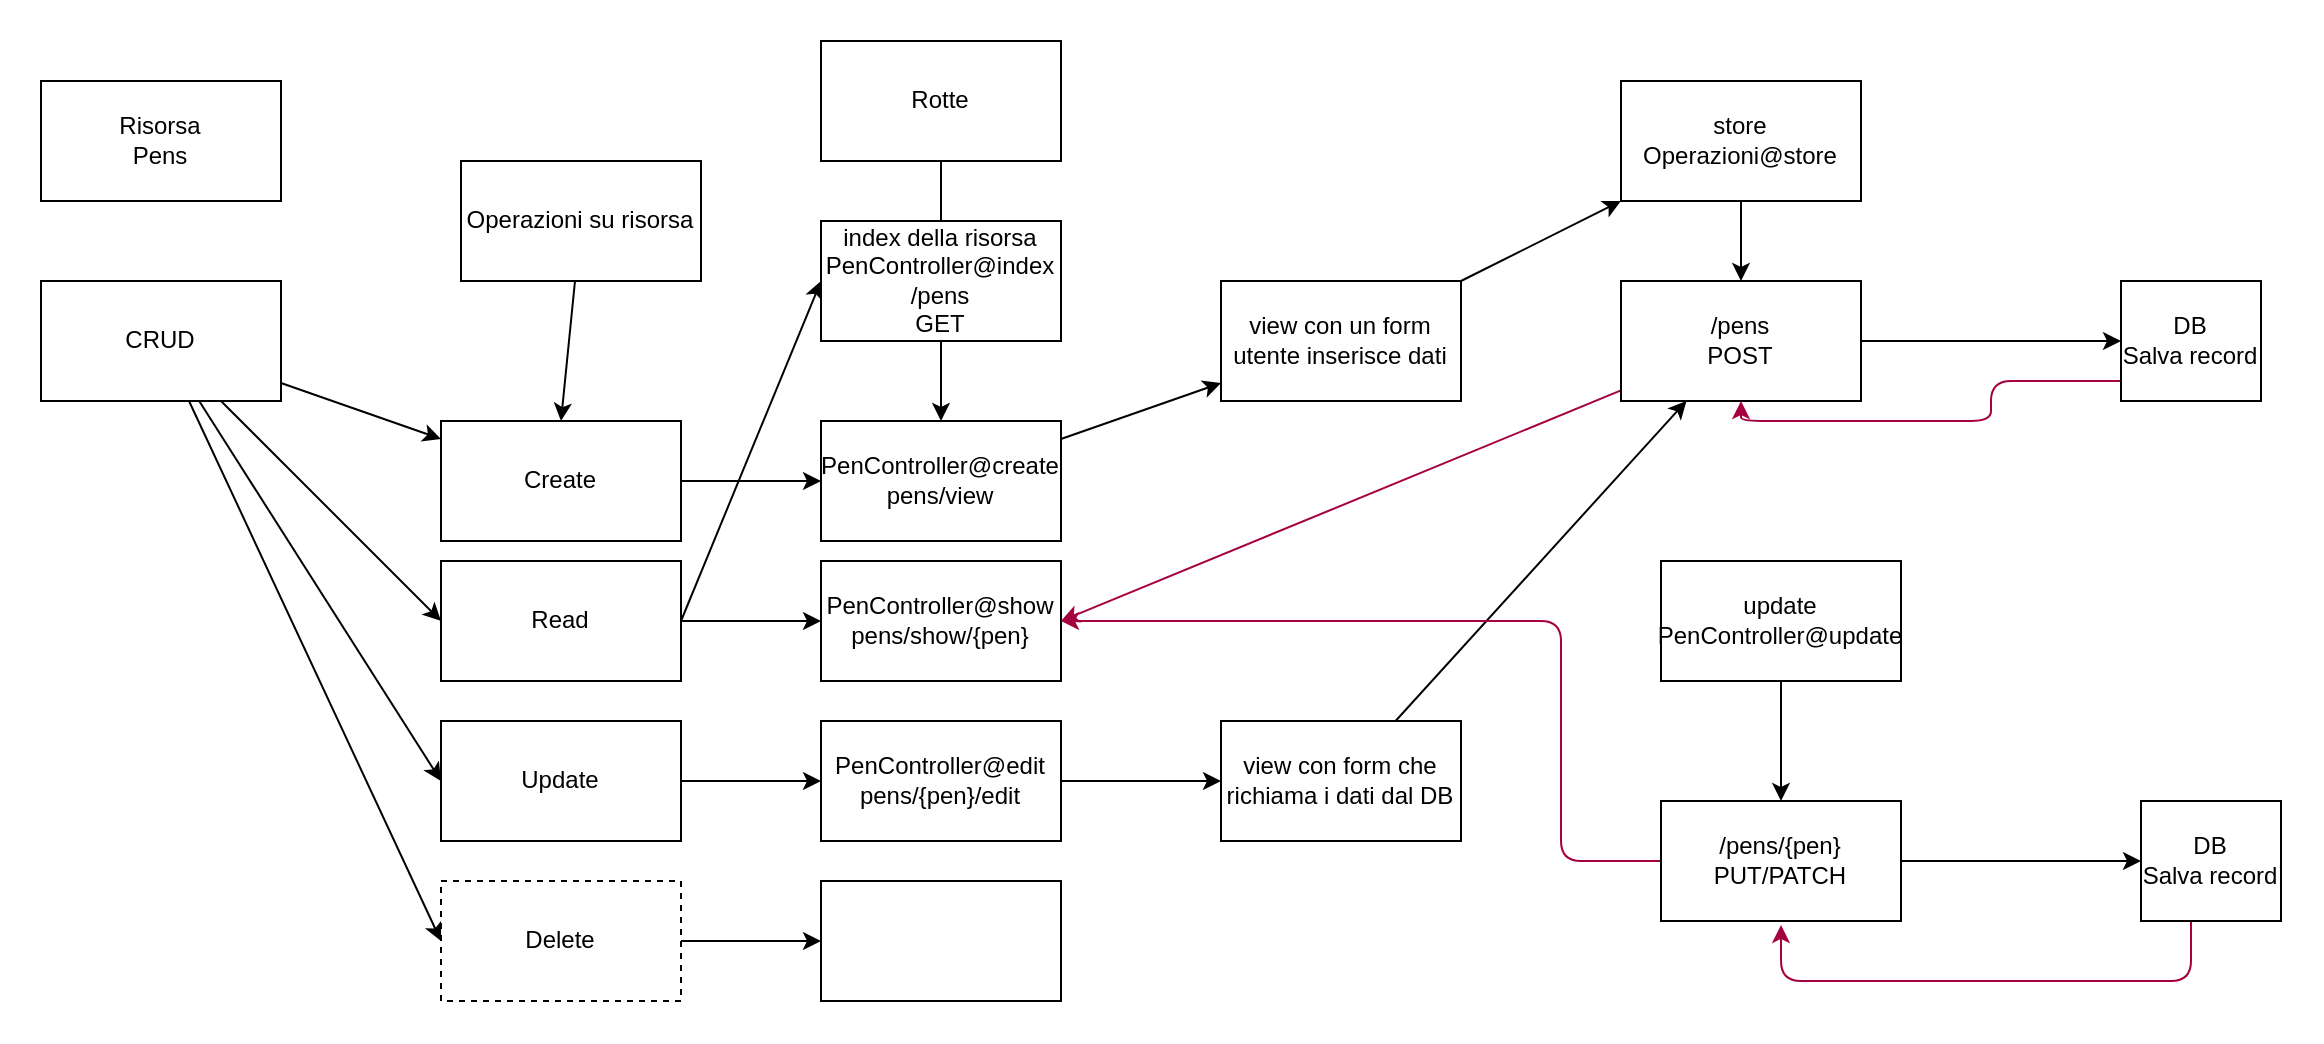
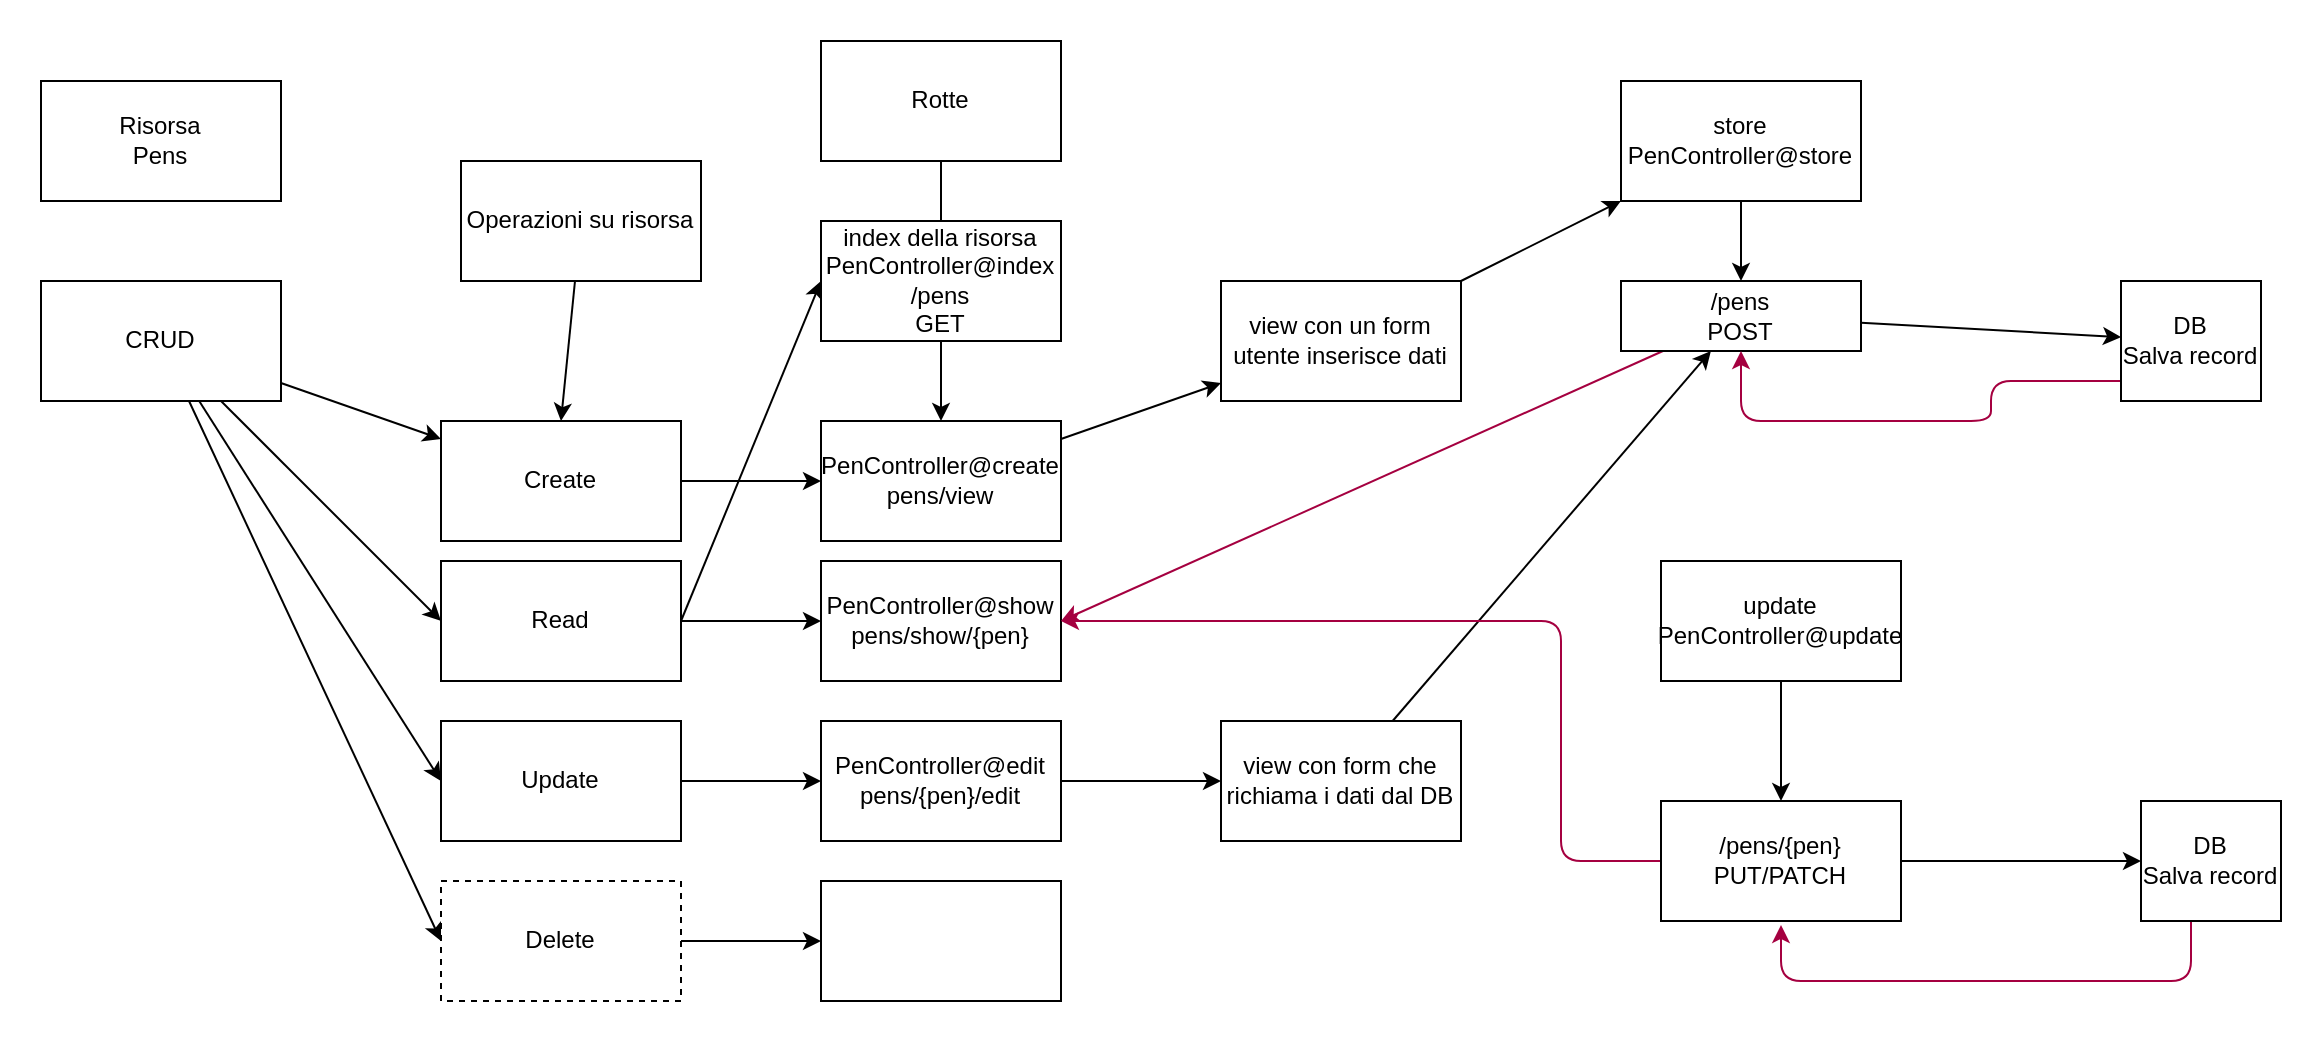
- <mxCell id="30" value="store&lt;br&gt;Operazioni@store" style="rounded=0;whiteSpace=wrap;html=1;" parent="1" vertex="1"><mxGeometry x="810" y="40" width="120" height="60" as="geometry" /></mxCell>
+ <mxCell id="30" value="store&lt;br&gt;PenController@store" style="rounded=0;whiteSpace=wrap;html=1;" parent="1" vertex="1"><mxGeometry x="810" y="40" width="120" height="60" as="geometry" /></mxCell>
- <mxCell id="33" value="/pens&lt;br&gt;POST" style="rounded=0;whiteSpace=wrap;html=1;" parent="1" vertex="1"><mxGeometry x="810" y="140" width="120" height="60" as="geometry" /></mxCell>
+ <mxCell id="33" value="/pens&lt;br&gt;POST" style="rounded=0;whiteSpace=wrap;html=1;" parent="1" vertex="1"><mxGeometry x="810" y="140" width="120" height="35" as="geometry" /></mxCell>
